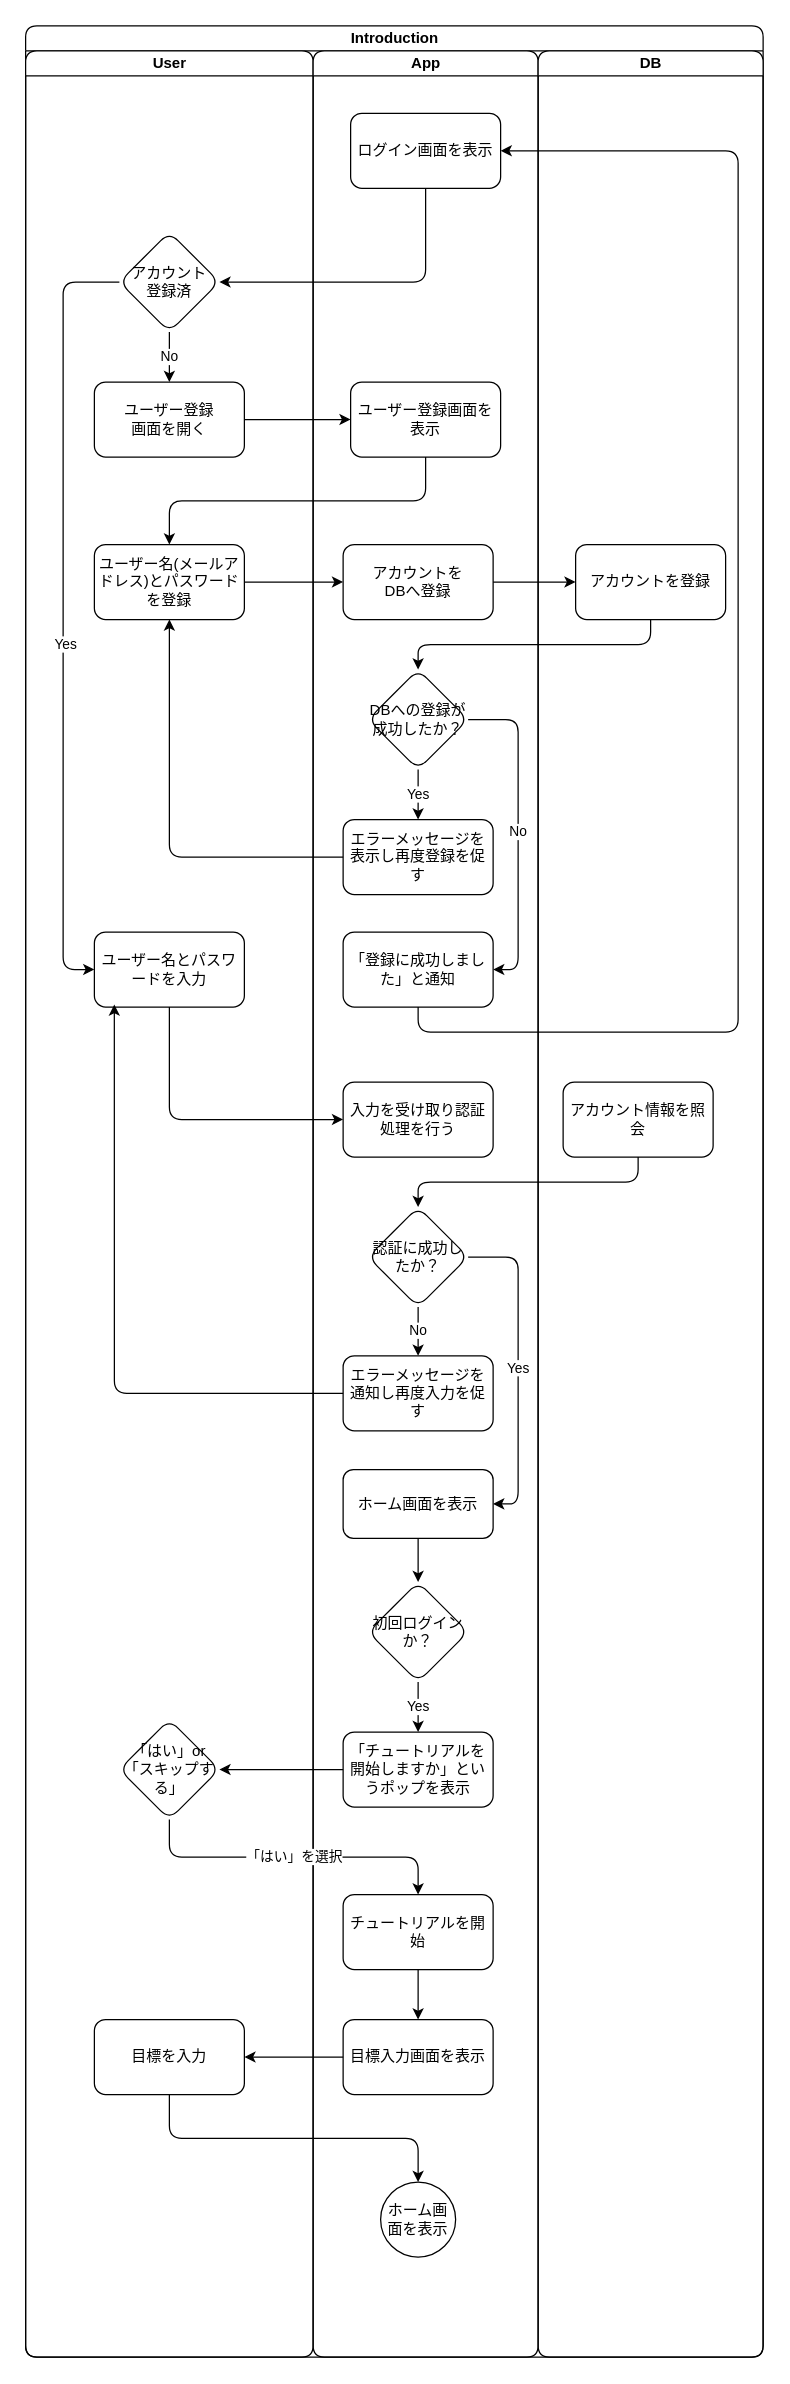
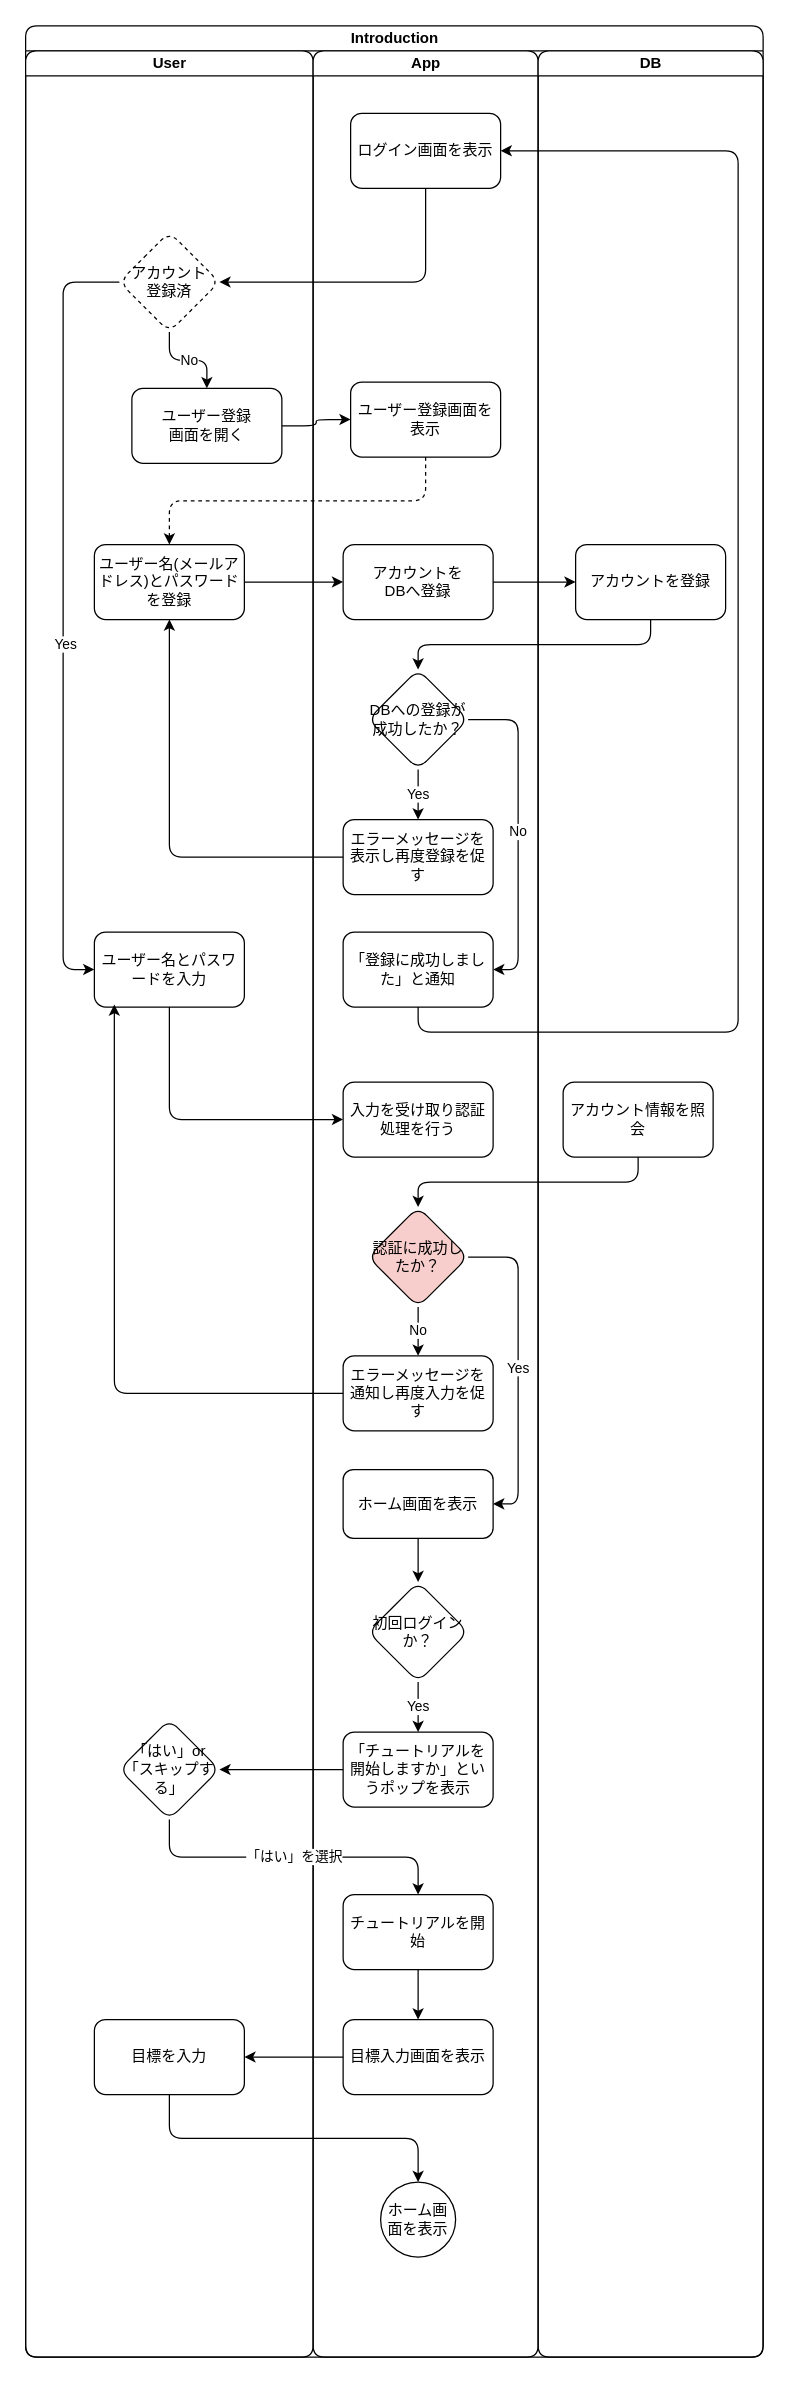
- <mxCell id="7" value="アカウント&lt;div&gt;登録済&lt;/div&gt;" style="rhombus;whiteSpace=wrap;html=1;labelBackgroundColor=none;rounded=1;" vertex="1" parent="3"><mxGeometry x="75" y="145" width="80" height="80" as="geometry" /></mxCell>
+ <mxCell id="7" value="アカウント&lt;div&gt;登録済&lt;/div&gt;" style="rhombus;whiteSpace=wrap;html=1;labelBackgroundColor=none;rounded=1;dashed=1;" vertex="1" parent="3"><mxGeometry x="75" y="145" width="80" height="80" as="geometry" /></mxCell>
- <mxCell id="9" value="ユーザー登録&lt;div&gt;画面を開く&lt;/div&gt;" style="whiteSpace=wrap;html=1;rounded=1;" vertex="1" parent="3"><mxGeometry x="55" y="265" width="120" height="60" as="geometry" /></mxCell>
+ <mxCell id="9" value="ユーザー登録&lt;div&gt;画面を開く&lt;/div&gt;" style="whiteSpace=wrap;html=1;rounded=1;" vertex="1" parent="3"><mxGeometry x="85" y="270" width="120" height="60" as="geometry" /></mxCell>
- <mxCell id="44" style="edgeStyle=orthogonalEdgeStyle;rounded=1;orthogonalLoop=1;jettySize=auto;html=1;exitX=0.5;exitY=1;exitDx=0;exitDy=0;" edge="1" parent="2" source="15" target="8"><mxGeometry relative="1" as="geometry" /></mxCell>
+ <mxCell id="44" style="edgeStyle=orthogonalEdgeStyle;rounded=1;orthogonalLoop=1;jettySize=auto;html=1;exitX=0.5;exitY=1;exitDx=0;exitDy=0;dashed=1;" edge="1" parent="2" source="15" target="8"><mxGeometry relative="1" as="geometry" /></mxCell>
- <mxCell id="26" value="認証に成功したか？" style="rhombus;whiteSpace=wrap;html=1;rounded=1;" vertex="1" parent="13"><mxGeometry x="44" y="925" width="80" height="80" as="geometry" /></mxCell>
+ <mxCell id="26" value="認証に成功したか？" style="rhombus;whiteSpace=wrap;html=1;rounded=1;fillColor=#f8cecc;" vertex="1" parent="13"><mxGeometry x="44" y="925" width="80" height="80" as="geometry" /></mxCell>
